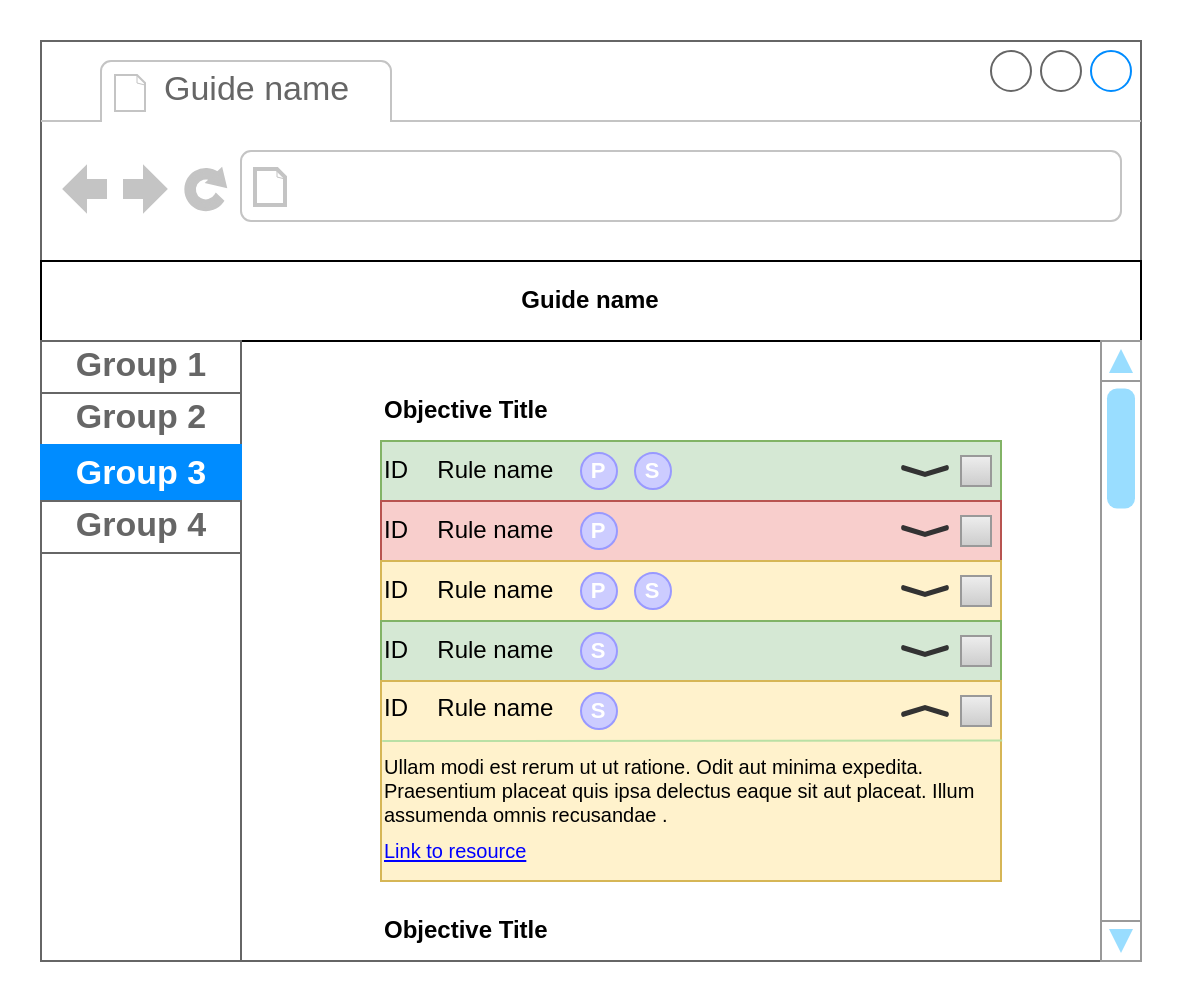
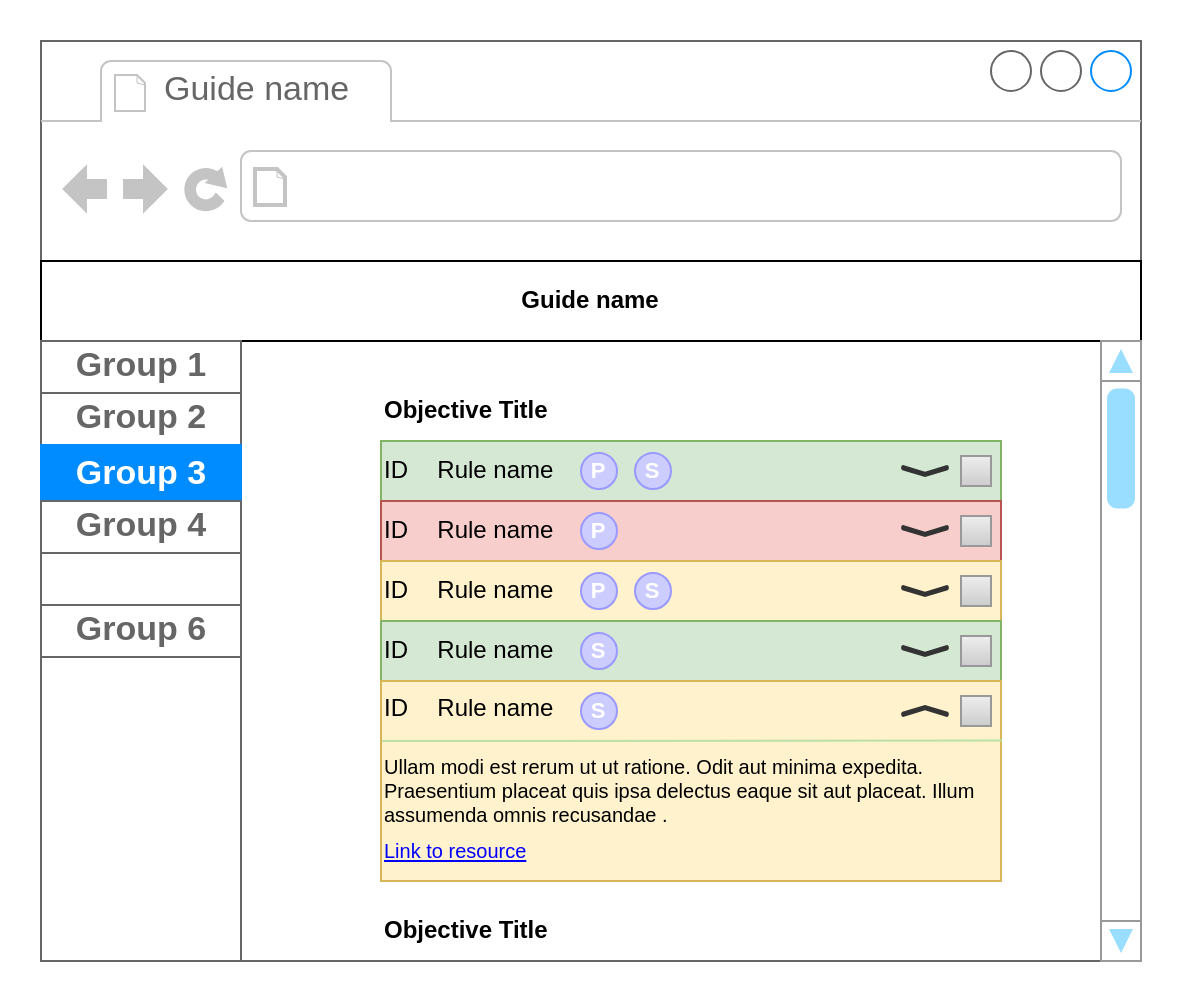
+ <mxCell id="10" value="Group 6" style="strokeColor=inherit;fillColor=inherit;gradientColor=inherit;strokeWidth=1;shadow=0;dashed=0;align=center;html=1;shape=mxgraph.mockup.containers.rrect;rSize=0;fontSize=17;fontColor=#666666;fontStyle=1;resizeWidth=1;" vertex="1" parent="5"><mxGeometry y="132" width="100" height="26" as="geometry" /></mxCell>
